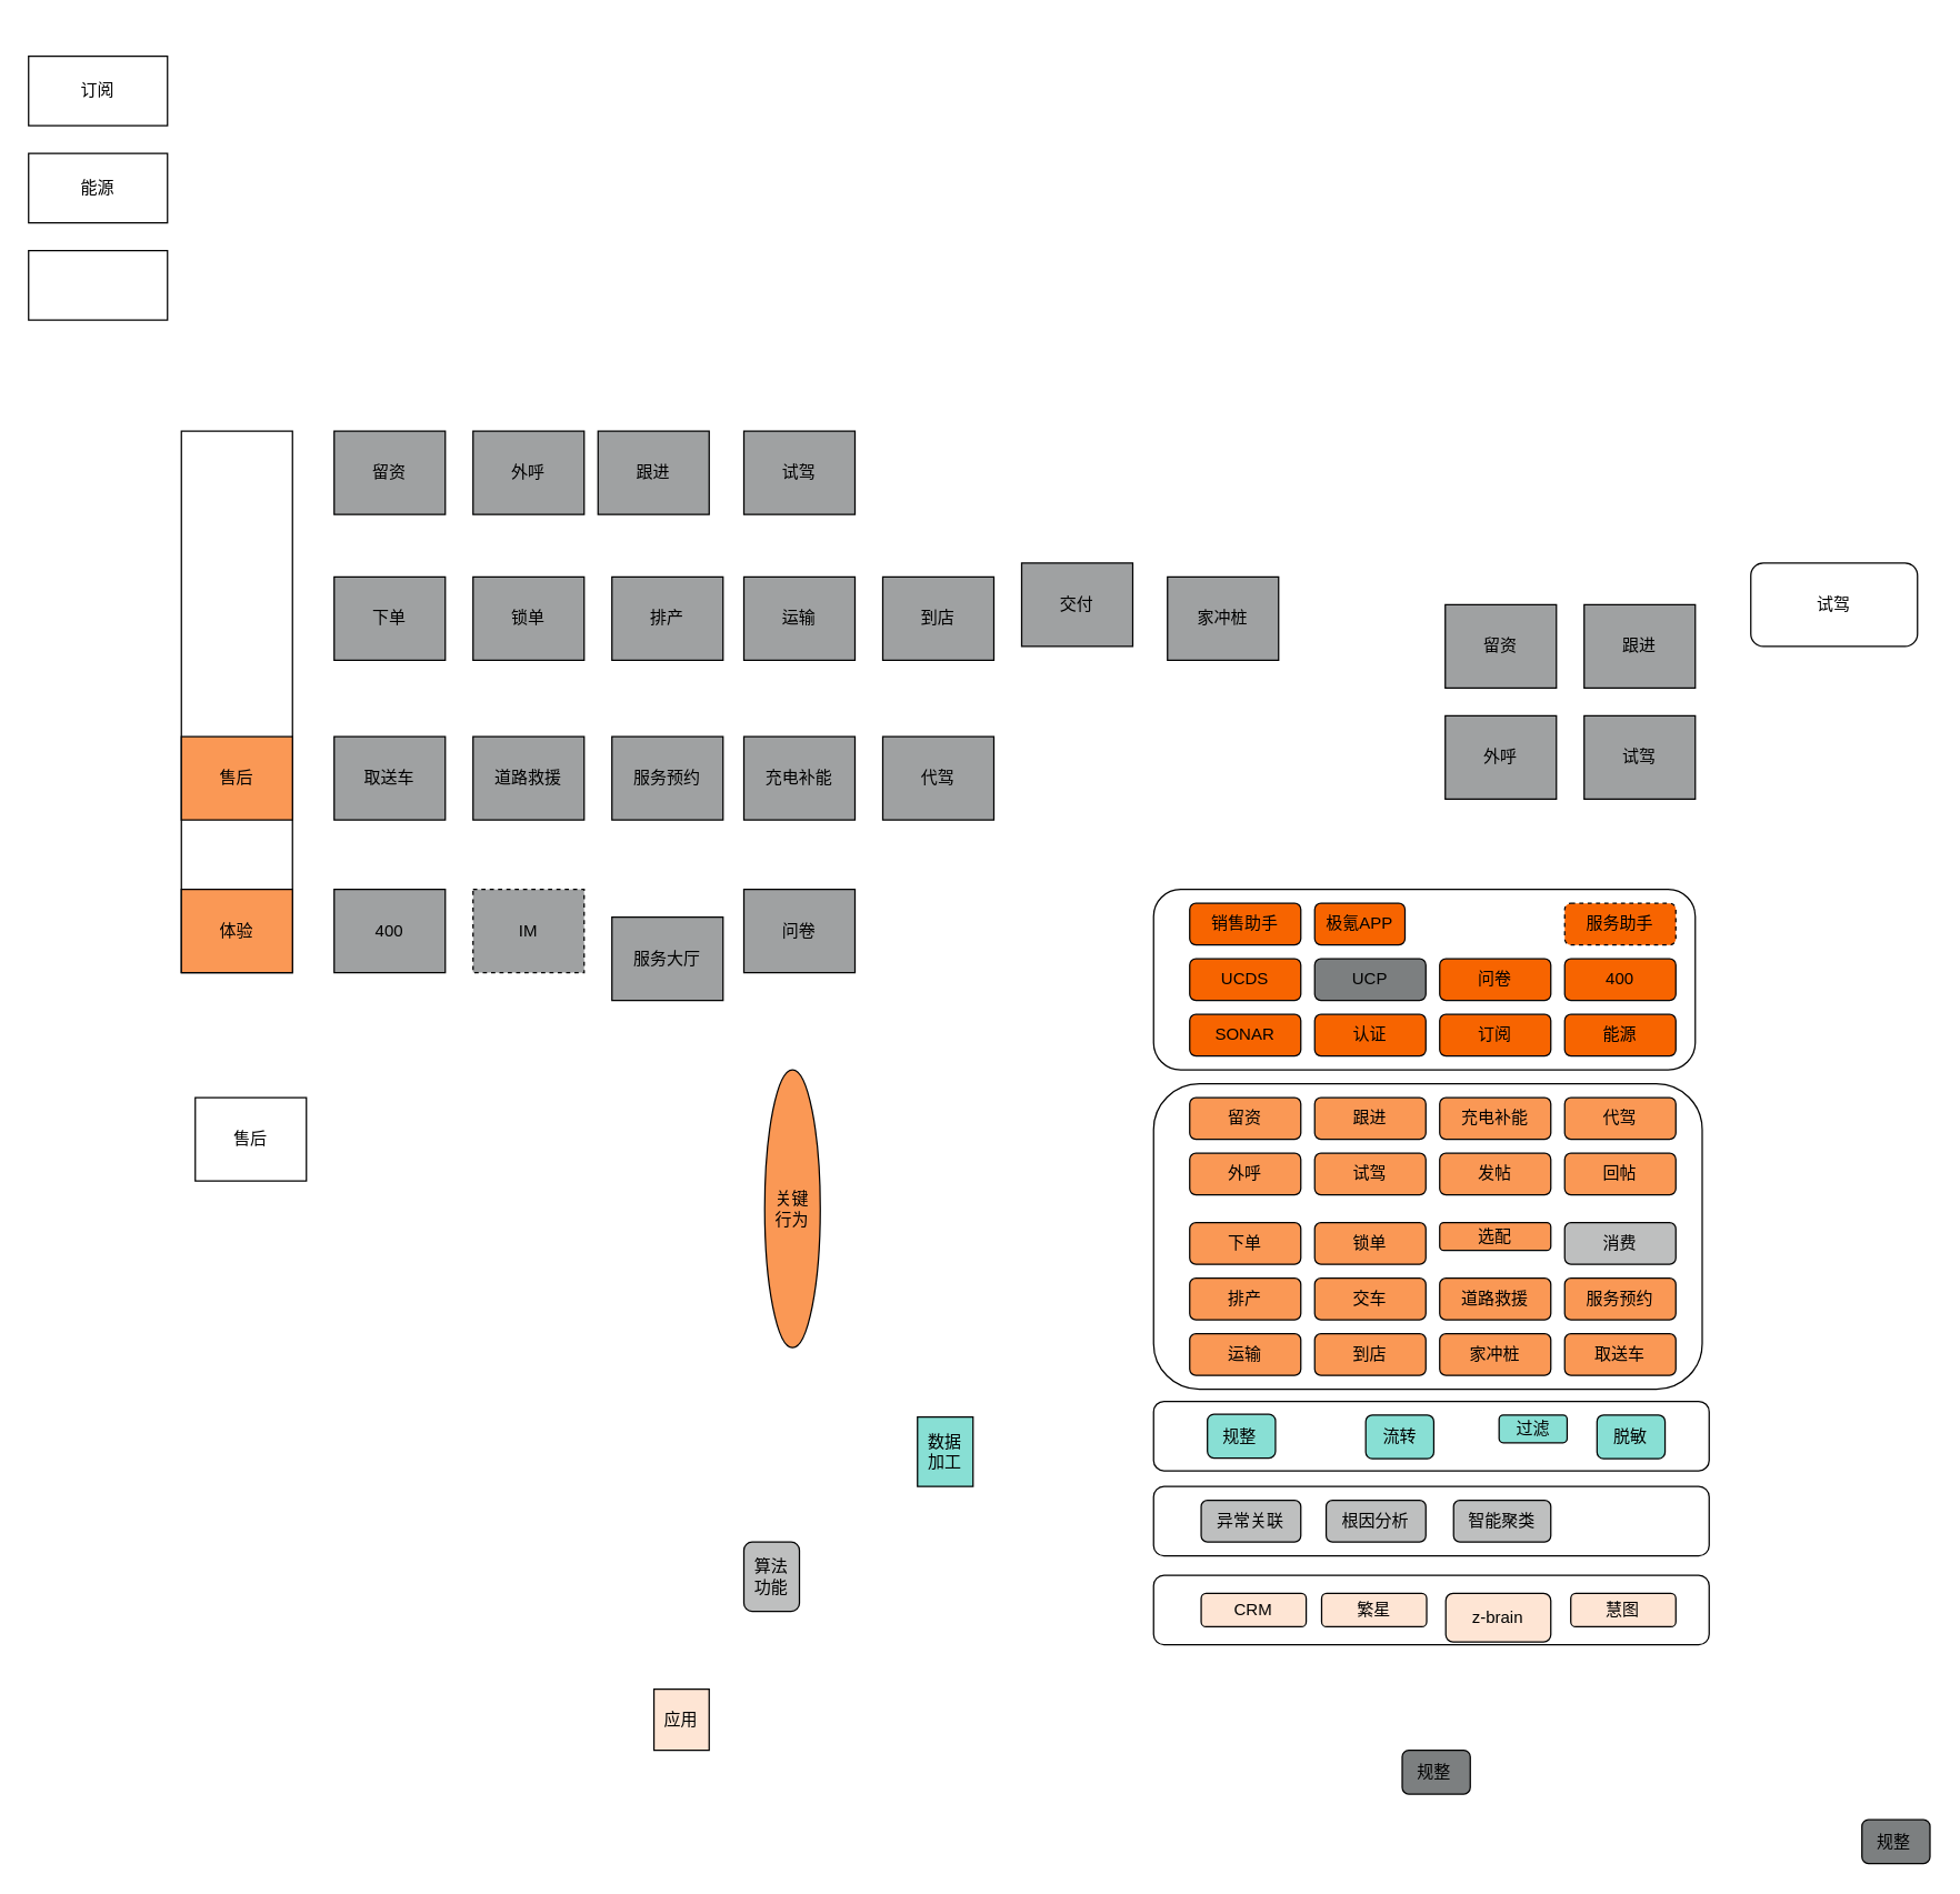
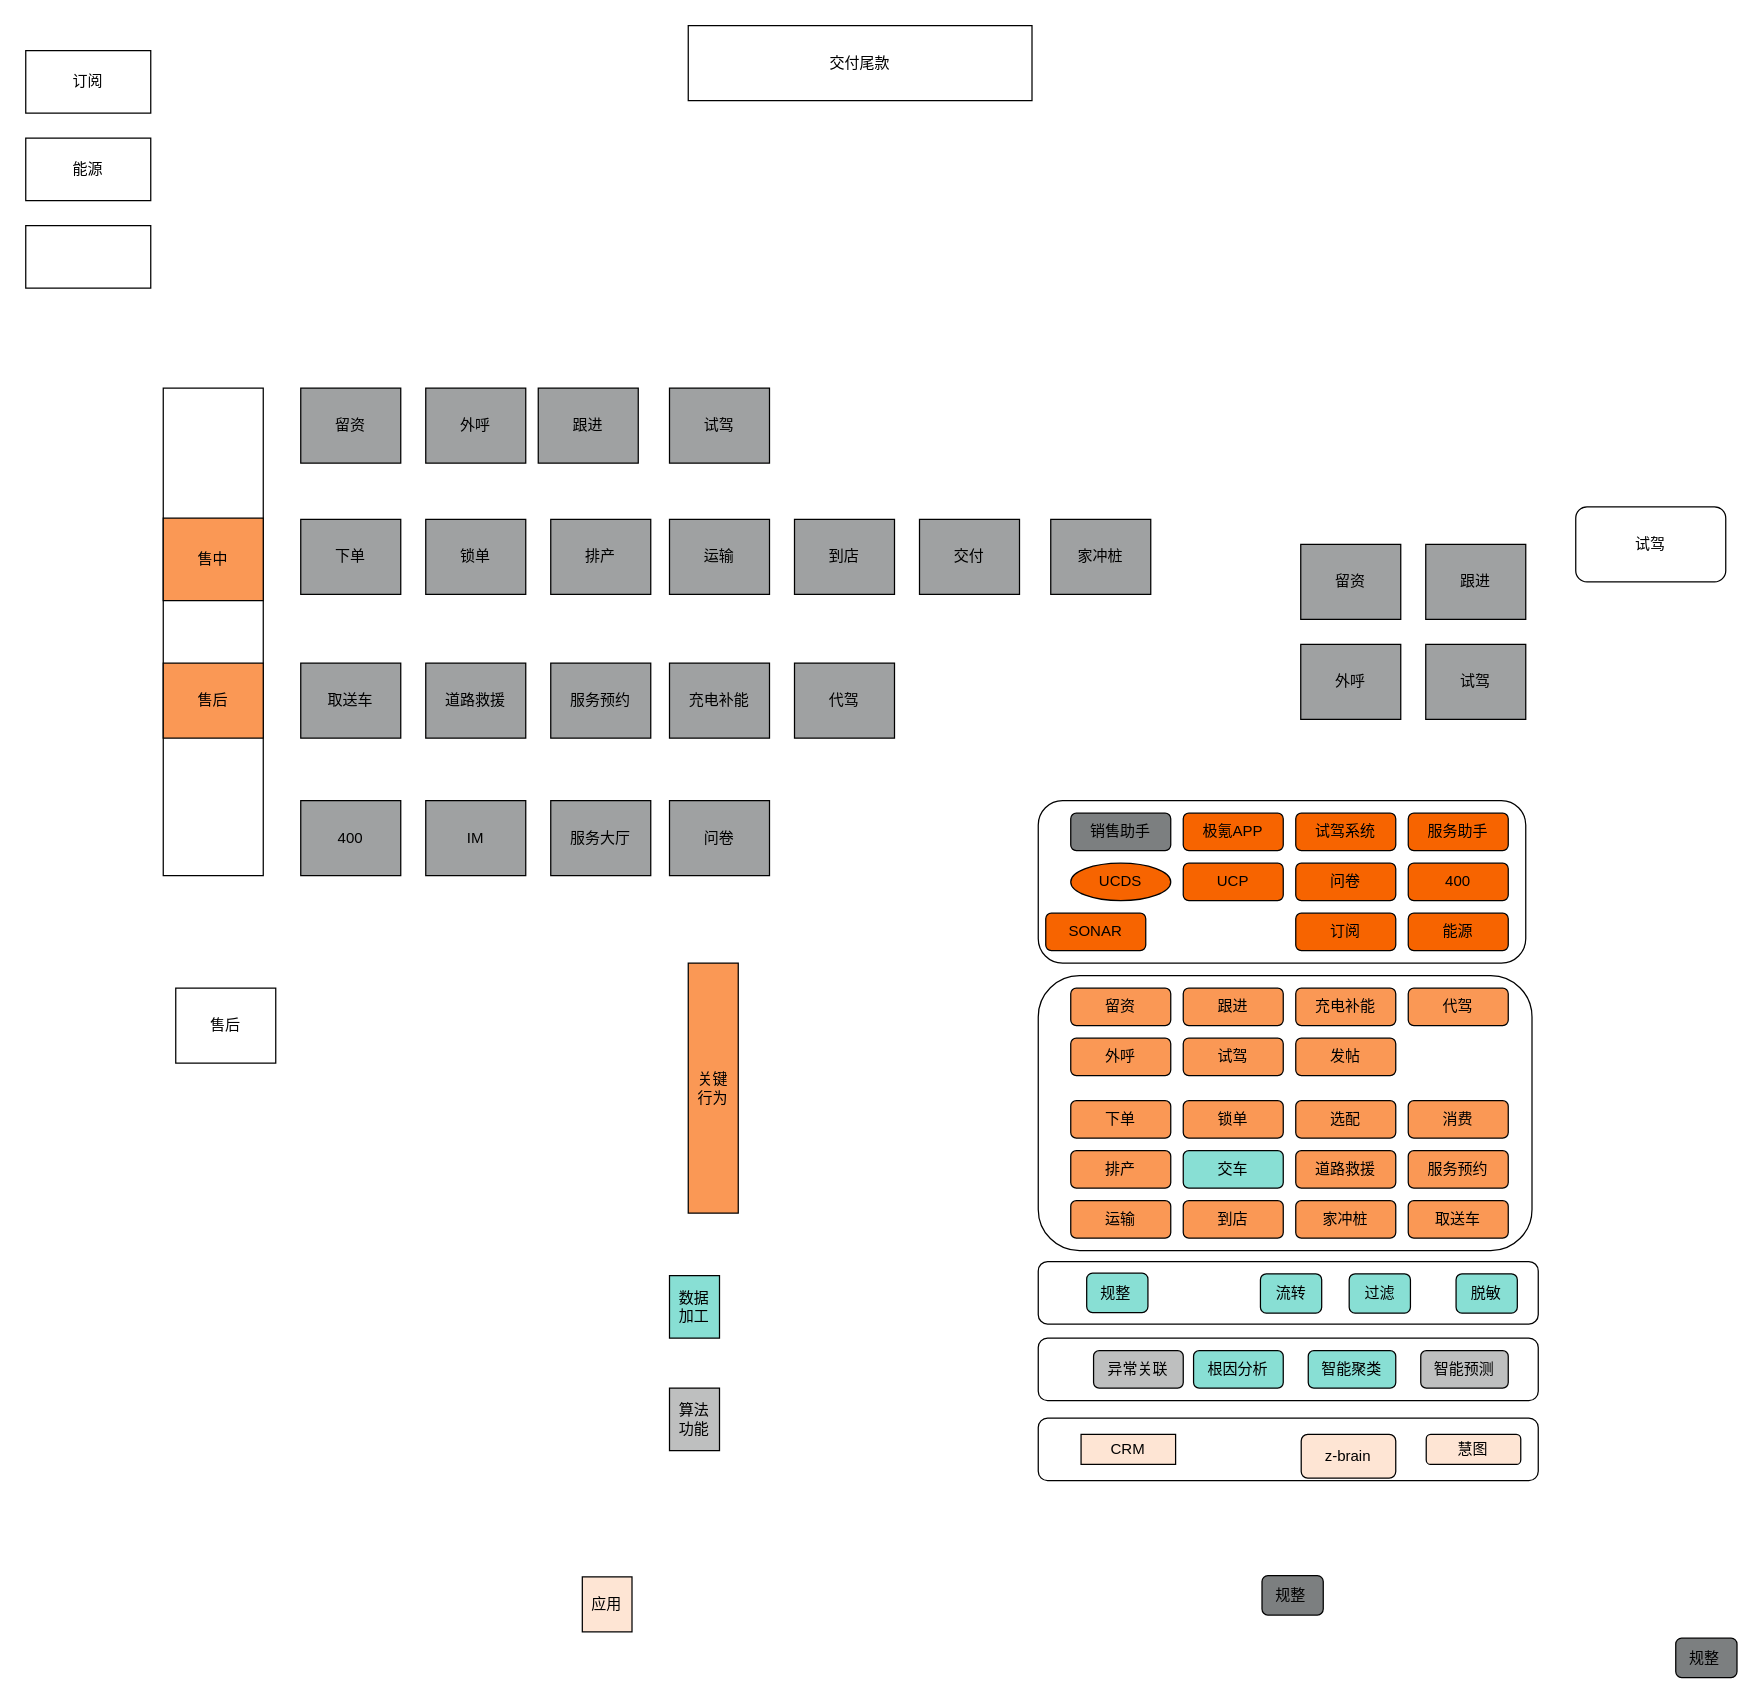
+ <mxCell id="19" value="交付尾款" style="rounded=0;whiteSpace=wrap;html=1;" parent="1" vertex="1"><mxGeometry x="550" y="20" width="275" height="60" as="geometry" /></mxCell>
- <mxCell id="18" value="交付" style="rounded=0;whiteSpace=wrap;html=1;fillColor=#9FA1A2;" parent="1" vertex="1"><mxGeometry x="735" y="405" width="80" height="60" as="geometry" /></mxCell>
+ <mxCell id="18" value="交付" style="rounded=0;whiteSpace=wrap;html=1;fillColor=#9FA1A2;" parent="1" vertex="1"><mxGeometry x="735" y="415" width="80" height="60" as="geometry" /></mxCell>
+ <mxCell id="33" value="售中" style="rounded=0;whiteSpace=wrap;html=1;fillColor=#FA9855;" parent="1" vertex="1"><mxGeometry x="130" y="414" width="80" height="66" as="geometry" /></mxCell>
- <mxCell id="65" value="销售助手" style="rounded=1;whiteSpace=wrap;html=1;fillColor=#F76400;container=0;" vertex="1" parent="1"><mxGeometry x="856" y="650" width="80" height="30" as="geometry" /></mxCell>
+ <mxCell id="65" value="销售助手" style="rounded=1;whiteSpace=wrap;html=1;fillColor=#7c7f80;container=0;" vertex="1" parent="1"><mxGeometry x="856" y="650" width="80" height="30" as="geometry" /></mxCell>
- <mxCell id="68" value="极氪APP" style="rounded=1;whiteSpace=wrap;html=1;fillColor=#F76400;container=0;" vertex="1" parent="1"><mxGeometry x="946" y="650" width="65" height="30" as="geometry" /></mxCell>
+ <mxCell id="68" value="极氪APP" style="rounded=1;whiteSpace=wrap;html=1;fillColor=#F76400;container=0;" vertex="1" parent="1"><mxGeometry x="946" y="650" width="80" height="30" as="geometry" /></mxCell>
+ <mxCell id="69" value="试驾系统" style="rounded=1;whiteSpace=wrap;html=1;fillColor=#F76400;container=0;" vertex="1" parent="1"><mxGeometry x="1036" y="650" width="80" height="30" as="geometry" /></mxCell>
- <mxCell id="71" value="服务助手" style="rounded=1;whiteSpace=wrap;html=1;fillColor=#F76400;container=0;dashed=1;" vertex="1" parent="1"><mxGeometry x="1126" y="650" width="80" height="30" as="geometry" /></mxCell>
+ <mxCell id="71" value="服务助手" style="rounded=1;whiteSpace=wrap;html=1;fillColor=#F76400;container=0;" vertex="1" parent="1"><mxGeometry x="1126" y="650" width="80" height="30" as="geometry" /></mxCell>
- <mxCell id="35" value="体验" style="rounded=0;whiteSpace=wrap;html=1;fillColor=#FA9855;" parent="1" vertex="1"><mxGeometry x="130" y="640" width="80" height="60" as="geometry" /></mxCell>
- <mxCell id="22" value="IM" style="rounded=0;whiteSpace=wrap;html=1;fillColor=#9FA1A2;dashed=1;" parent="1" vertex="1"><mxGeometry x="340" y="640" width="80" height="60" as="geometry" /></mxCell>
+ <mxCell id="22" value="IM" style="rounded=0;whiteSpace=wrap;html=1;fillColor=#9FA1A2;" parent="1" vertex="1"><mxGeometry x="340" y="640" width="80" height="60" as="geometry" /></mxCell>
- <mxCell id="23" value="服务大厅" style="rounded=0;whiteSpace=wrap;html=1;fillColor=#9FA1A2;" parent="1" vertex="1"><mxGeometry x="440" y="660" width="80" height="60" as="geometry" /></mxCell>
+ <mxCell id="23" value="服务大厅" style="rounded=0;whiteSpace=wrap;html=1;fillColor=#9FA1A2;" parent="1" vertex="1"><mxGeometry x="440" y="640" width="80" height="60" as="geometry" /></mxCell>
- <mxCell id="66" value="UCDS" style="rounded=1;whiteSpace=wrap;html=1;fillColor=#F76400;container=0;" vertex="1" parent="1"><mxGeometry x="856" y="690" width="80" height="30" as="geometry" /></mxCell>
+ <mxCell id="66" value="UCDS" style="ellipse;whiteSpace=wrap;html=1;fillColor=#F76400;container=0;" vertex="1" parent="1"><mxGeometry x="856" y="690" width="80" height="30" as="geometry" /></mxCell>
- <mxCell id="70" value="UCP" style="rounded=1;whiteSpace=wrap;html=1;fillColor=#7c7f80;container=0;" vertex="1" parent="1"><mxGeometry x="946" y="690" width="80" height="30" as="geometry" /></mxCell>
+ <mxCell id="70" value="UCP" style="rounded=1;whiteSpace=wrap;html=1;fillColor=#F76400;container=0;" vertex="1" parent="1"><mxGeometry x="946" y="690" width="80" height="30" as="geometry" /></mxCell>
- <mxCell id="67" value="SONAR" style="rounded=1;whiteSpace=wrap;html=1;fillColor=#F76400;container=0;" vertex="1" parent="1"><mxGeometry x="856" y="730" width="80" height="30" as="geometry" /></mxCell>
+ <mxCell id="67" value="SONAR" style="rounded=1;whiteSpace=wrap;html=1;fillColor=#F76400;container=0;" vertex="1" parent="1"><mxGeometry x="836" y="730" width="80" height="30" as="geometry" /></mxCell>
- <mxCell id="75" value="认证" style="rounded=1;whiteSpace=wrap;html=1;fillColor=#F76400;container=0;" vertex="1" parent="1"><mxGeometry x="946" y="730" width="80" height="30" as="geometry" /></mxCell>
- <mxCell id="60" value="回帖" style="rounded=1;whiteSpace=wrap;html=1;fillColor=#FA9855;container=0;" vertex="1" parent="1"><mxGeometry x="1126" y="830" width="80" height="30" as="geometry" /></mxCell>
- <mxCell id="63" value="关键&lt;br&gt;行为" style="ellipse;whiteSpace=wrap;html=1;fillColor=#FA9855;container=0;" vertex="1" parent="1"><mxGeometry x="550" y="770" width="40" height="200" as="geometry" /></mxCell>
+ <mxCell id="63" value="关键&lt;br&gt;行为" style="rounded=0;whiteSpace=wrap;html=1;fillColor=#FA9855;container=0;" vertex="1" parent="1"><mxGeometry x="550" y="770" width="40" height="200" as="geometry" /></mxCell>
- <mxCell id="61" value="选配" style="rounded=1;whiteSpace=wrap;html=1;fillColor=#FA9855;container=0;" vertex="1" parent="1"><mxGeometry x="1036" y="880" width="80" height="20" as="geometry" /></mxCell>
+ <mxCell id="61" value="选配" style="rounded=1;whiteSpace=wrap;html=1;fillColor=#FA9855;container=0;" vertex="1" parent="1"><mxGeometry x="1036" y="880" width="80" height="30" as="geometry" /></mxCell>
- <mxCell id="62" value="消费" style="rounded=1;whiteSpace=wrap;html=1;fillColor=#bebfbf;container=0;" vertex="1" parent="1"><mxGeometry x="1126" y="880" width="80" height="30" as="geometry" /></mxCell>
+ <mxCell id="62" value="消费" style="rounded=1;whiteSpace=wrap;html=1;fillColor=#FA9855;container=0;" vertex="1" parent="1"><mxGeometry x="1126" y="880" width="80" height="30" as="geometry" /></mxCell>
- <mxCell id="53" value="交车" style="rounded=1;whiteSpace=wrap;html=1;fillColor=#FA9855;container=0;" parent="1" vertex="1"><mxGeometry x="946" y="920" width="80" height="30" as="geometry" /></mxCell>
+ <mxCell id="53" value="交车" style="rounded=1;whiteSpace=wrap;html=1;fillColor=#88dfd4;container=0;" parent="1" vertex="1"><mxGeometry x="946" y="920" width="80" height="30" as="geometry" /></mxCell>
- <mxCell id="84" value="过滤" style="rounded=1;whiteSpace=wrap;html=1;fillColor=#88DFD4;container=0;" vertex="1" parent="1"><mxGeometry x="1078.75" y="1018.5" width="49" height="20" as="geometry" /></mxCell>
+ <mxCell id="84" value="过滤" style="rounded=1;whiteSpace=wrap;html=1;fillColor=#88DFD4;container=0;" vertex="1" parent="1"><mxGeometry x="1078.75" y="1018.5" width="49" height="31.5" as="geometry" /></mxCell>
- <mxCell id="83" value="流转" style="rounded=1;whiteSpace=wrap;html=1;fillColor=#88DFD4;container=0;" vertex="1" parent="1"><mxGeometry x="982.75" y="1018.5" width="49" height="31.5" as="geometry" /></mxCell>
+ <mxCell id="83" value="流转" style="rounded=1;whiteSpace=wrap;html=1;fillColor=#88DFD4;container=0;" vertex="1" parent="1"><mxGeometry x="1007.75" y="1018.5" width="49" height="31.5" as="geometry" /></mxCell>
- <mxCell id="85" value="脱敏" style="rounded=1;whiteSpace=wrap;html=1;fillColor=#88DFD4;container=0;" vertex="1" parent="1"><mxGeometry x="1149.25" y="1018.5" width="49" height="31.5" as="geometry" /></mxCell>
+ <mxCell id="85" value="脱敏" style="rounded=1;whiteSpace=wrap;html=1;fillColor=#88DFD4;container=0;" vertex="1" parent="1"><mxGeometry x="1164.25" y="1018.5" width="49" height="31.5" as="geometry" /></mxCell>
- <mxCell id="64" value="数据&lt;br&gt;加工" style="rounded=0;whiteSpace=wrap;html=1;fillColor=#88DFD4;container=0;" vertex="1" parent="1"><mxGeometry x="660" y="1020" width="40" height="50" as="geometry" /></mxCell>
+ <mxCell id="64" value="数据&lt;br&gt;加工" style="rounded=0;whiteSpace=wrap;html=1;fillColor=#88DFD4;container=0;" vertex="1" parent="1"><mxGeometry x="535" y="1020" width="40" height="50" as="geometry" /></mxCell>
- <mxCell id="81" value="异常关联" style="rounded=1;whiteSpace=wrap;html=1;fillColor=#BEBFBF;container=0;" vertex="1" parent="1"><mxGeometry x="864.25" y="1080" width="71.75" height="30" as="geometry" /></mxCell>
+ <mxCell id="81" value="异常关联" style="rounded=1;whiteSpace=wrap;html=1;fillColor=#BEBFBF;container=0;" vertex="1" parent="1"><mxGeometry x="874.25" y="1080" width="71.75" height="30" as="geometry" /></mxCell>
- <mxCell id="78" value="根因分析" style="rounded=1;whiteSpace=wrap;html=1;fillColor=#BEBFBF;container=0;" vertex="1" parent="1"><mxGeometry x="954.25" y="1080" width="71.75" height="30" as="geometry" /></mxCell>
+ <mxCell id="78" value="根因分析" style="rounded=1;whiteSpace=wrap;html=1;fillColor=#88dfd4;container=0;" vertex="1" parent="1"><mxGeometry x="954.25" y="1080" width="71.75" height="30" as="geometry" /></mxCell>
- <mxCell id="77" value="智能聚类" style="rounded=1;whiteSpace=wrap;html=1;fillColor=#BEBFBF;container=0;" vertex="1" parent="1"><mxGeometry x="1046" y="1080" width="70" height="30" as="geometry" /></mxCell>
+ <mxCell id="77" value="智能聚类" style="rounded=1;whiteSpace=wrap;html=1;fillColor=#88dfd4;container=0;" vertex="1" parent="1"><mxGeometry x="1046" y="1080" width="70" height="30" as="geometry" /></mxCell>
+ <mxCell id="80" value="智能预测" style="rounded=1;whiteSpace=wrap;html=1;fillColor=#BEBFBF;container=0;" vertex="1" parent="1"><mxGeometry x="1136" y="1080" width="70" height="30" as="geometry" /></mxCell>
- <mxCell id="79" value="算法&lt;br&gt;功能" style="whiteSpace=wrap;html=1;fillColor=#BEBFBF;container=0;rounded=1;" vertex="1" parent="1"><mxGeometry x="535" y="1110" width="40" height="50" as="geometry" /></mxCell>
+ <mxCell id="79" value="算法&lt;br&gt;功能" style="rounded=0;whiteSpace=wrap;html=1;fillColor=#BEBFBF;container=0;" vertex="1" parent="1"><mxGeometry x="535" y="1110" width="40" height="50" as="geometry" /></mxCell>
- <mxCell id="90" value="CRM" style="rounded=1;whiteSpace=wrap;html=1;fillColor=#FEE5D4;container=0;" vertex="1" parent="1"><mxGeometry x="864.25" y="1147" width="75.625" height="24" as="geometry" /></mxCell>
+ <mxCell id="90" value="CRM" style="whiteSpace=wrap;html=1;fillColor=#FEE5D4;container=0;rounded=0;" vertex="1" parent="1"><mxGeometry x="864.25" y="1147" width="75.625" height="24" as="geometry" /></mxCell>
- <mxCell id="87" value="繁星" style="rounded=1;whiteSpace=wrap;html=1;fillColor=#FEE5D4;container=0;" vertex="1" parent="1"><mxGeometry x="950.983" y="1147" width="75.625" height="24" as="geometry" /></mxCell>
- <mxCell id="89" value="慧图" style="rounded=1;whiteSpace=wrap;html=1;fillColor=#FEE5D4;container=0;" vertex="1" parent="1"><mxGeometry x="1130.375" y="1147" width="75.625" height="24" as="geometry" /></mxCell>
+ <mxCell id="89" value="慧图" style="rounded=1;whiteSpace=wrap;html=1;fillColor=#FEE5D4;container=0;" vertex="1" parent="1"><mxGeometry x="1140.375" y="1147" width="75.625" height="24" as="geometry" /></mxCell>
- <mxCell id="86" value="应用" style="rounded=0;whiteSpace=wrap;html=1;fillColor=#FEE5D4;container=0;" vertex="1" parent="1"><mxGeometry x="470.25" y="1216" width="39.75" height="44" as="geometry" /></mxCell>
+ <mxCell id="86" value="应用" style="rounded=0;whiteSpace=wrap;html=1;fillColor=#FEE5D4;container=0;" vertex="1" parent="1"><mxGeometry x="465.25" y="1261" width="39.75" height="44" as="geometry" /></mxCell>
